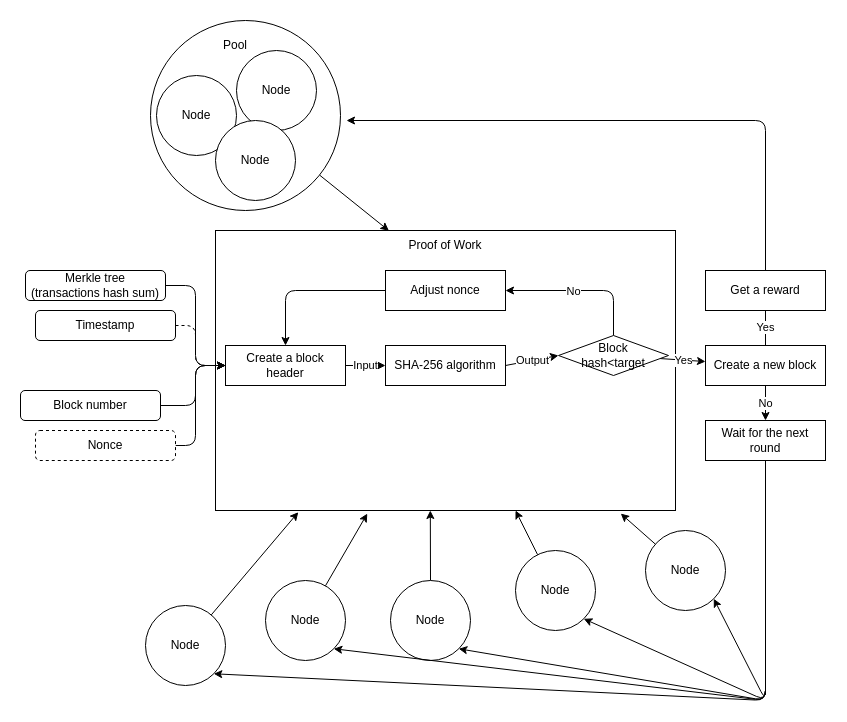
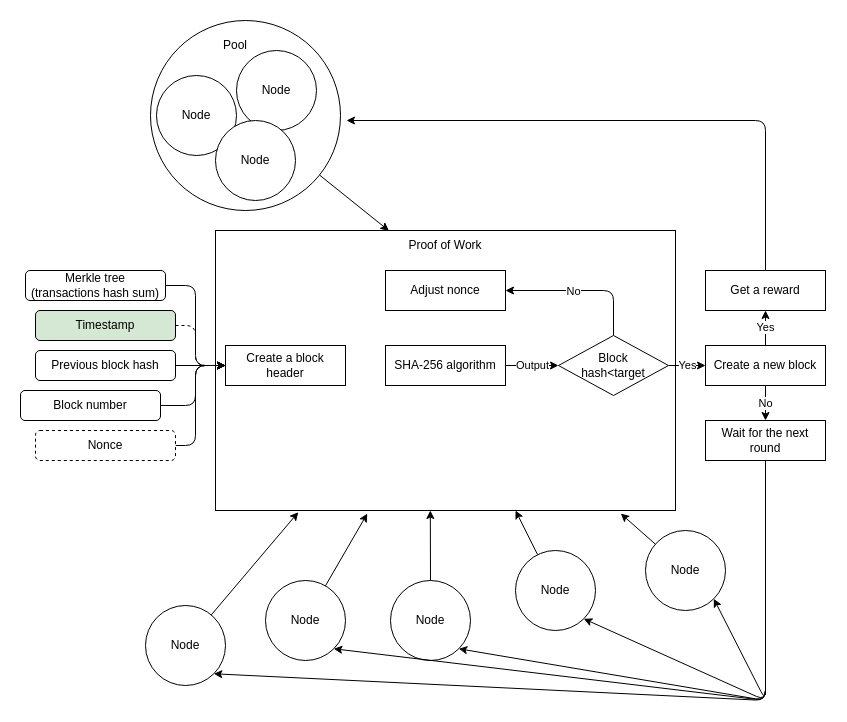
- <mxCell id="17" style="edgeStyle=none;html=1;entryX=0.5;entryY=0;entryDx=0;entryDy=0;" edge="1" parent="1" source="18" target="14"><mxGeometry relative="1" as="geometry"><Array as="points"><mxPoint x="285" y="290" /></Array></mxGeometry></mxCell>
- <mxCell id="19" value="Yes" style="edgeStyle=none;html=1;endArrow=none;" edge="1" parent="1" source="21" target="44"><mxGeometry relative="1" as="geometry" /></mxCell>
+ <mxCell id="19" value="Yes" style="edgeStyle=none;html=1;" edge="1" parent="1" source="21" target="44"><mxGeometry relative="1" as="geometry" /></mxCell>
- <mxCell id="6" value="Timestamp" style="rounded=1;whiteSpace=wrap;html=1;" vertex="1" parent="1"><mxGeometry x="35" y="310" width="140" height="30" as="geometry" /></mxCell>
+ <mxCell id="6" value="Timestamp" style="rounded=1;whiteSpace=wrap;html=1;fillColor=#d5e8d4;" vertex="1" parent="1"><mxGeometry x="35" y="310" width="140" height="30" as="geometry" /></mxCell>
- <mxCell id="25" value="Block &lt;br&gt;hash&amp;lt;target" style="rhombus;whiteSpace=wrap;html=1;" vertex="1" parent="1"><mxGeometry x="558" y="335" width="110" height="40" as="geometry" /></mxCell>
+ <mxCell id="25" value="Block &lt;br&gt;hash&amp;lt;target" style="rhombus;whiteSpace=wrap;html=1;" vertex="1" parent="1"><mxGeometry x="558" y="335" width="110" height="60" as="geometry" /></mxCell>
+ <mxCell id="8" value="Previous block hash" style="rounded=1;whiteSpace=wrap;html=1;" vertex="1" parent="1"><mxGeometry x="35" y="350" width="140" height="30" as="geometry" /></mxCell>
+ <mxCell id="7" style="edgeStyle=none;html=1;entryX=0;entryY=0.5;entryDx=0;entryDy=0;" edge="1" parent="1" source="8" target="14"><mxGeometry relative="1" as="geometry" /></mxCell>
- <mxCell id="13" value="Input" style="edgeStyle=none;html=1;entryX=0;entryY=0.5;entryDx=0;entryDy=0;" edge="1" parent="1" source="14" target="16"><mxGeometry relative="1" as="geometry" /></mxCell>
